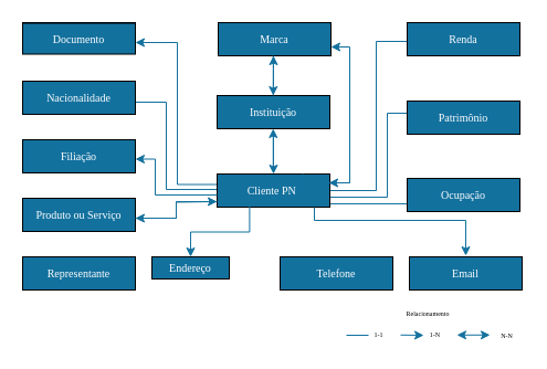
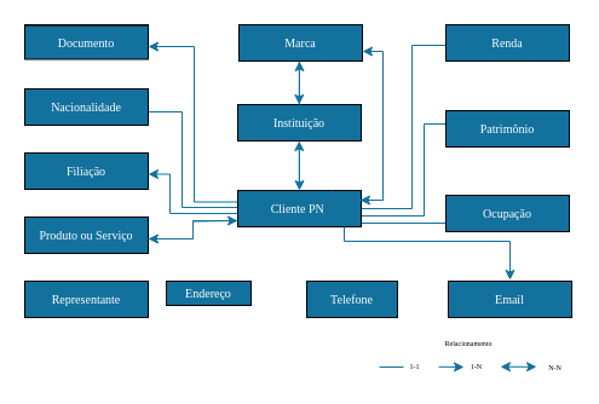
- <mxCell id="22" style="edgeStyle=orthogonalEdgeStyle;rounded=0;orthogonalLoop=1;jettySize=auto;html=1;exitX=0.288;exitY=0.017;exitDx=0;exitDy=0;strokeColor=#13719E;entryX=0.5;entryY=0;entryDx=0;entryDy=0;exitPerimeter=0;" parent="1" source="12" target="14" edge="1"><mxGeometry relative="1" as="geometry"><mxPoint x="257" y="197" as="sourcePoint" /><mxPoint x="321" y="242" as="targetPoint" /></mxGeometry></mxCell>
- <mxCell id="15" value="&lt;font face=&quot;Verdana&quot; style=&quot;font-size: 10px&quot; color=&quot;#ffffff&quot;&gt;Telefone&lt;/font&gt;" style="rounded=0;whiteSpace=wrap;html=1;fillColor=#13719E;strokeColor=#000000;" parent="1" vertex="1"><mxGeometry x="253" y="232" width="102" height="30" as="geometry" /></mxCell>
+ <mxCell id="15" value="&lt;font face=&quot;Verdana&quot; style=&quot;font-size: 10px&quot; color=&quot;#ffffff&quot;&gt;Telefone&lt;/font&gt;" style="rounded=0;whiteSpace=wrap;html=1;fillColor=#13719E;strokeColor=#000000;" parent="1" vertex="1"><mxGeometry x="253" y="232" width="75" height="30" as="geometry" /></mxCell>
